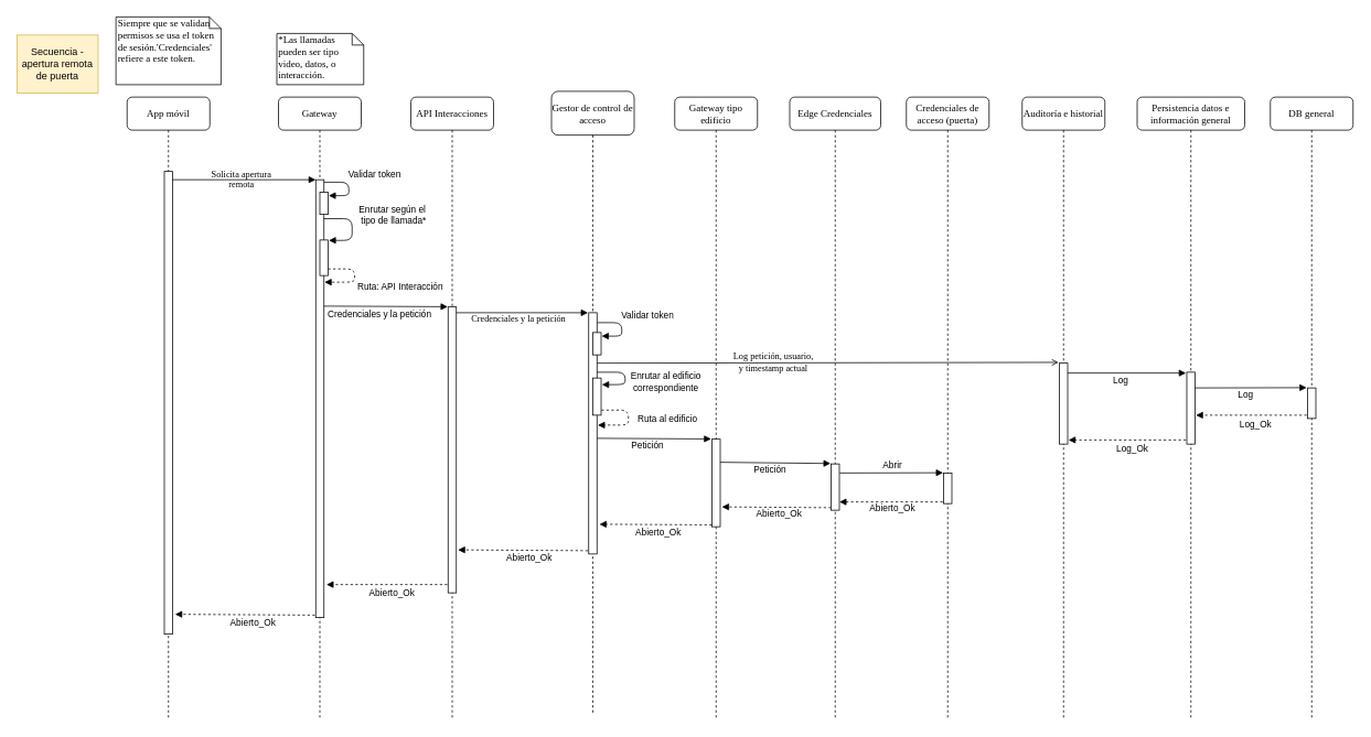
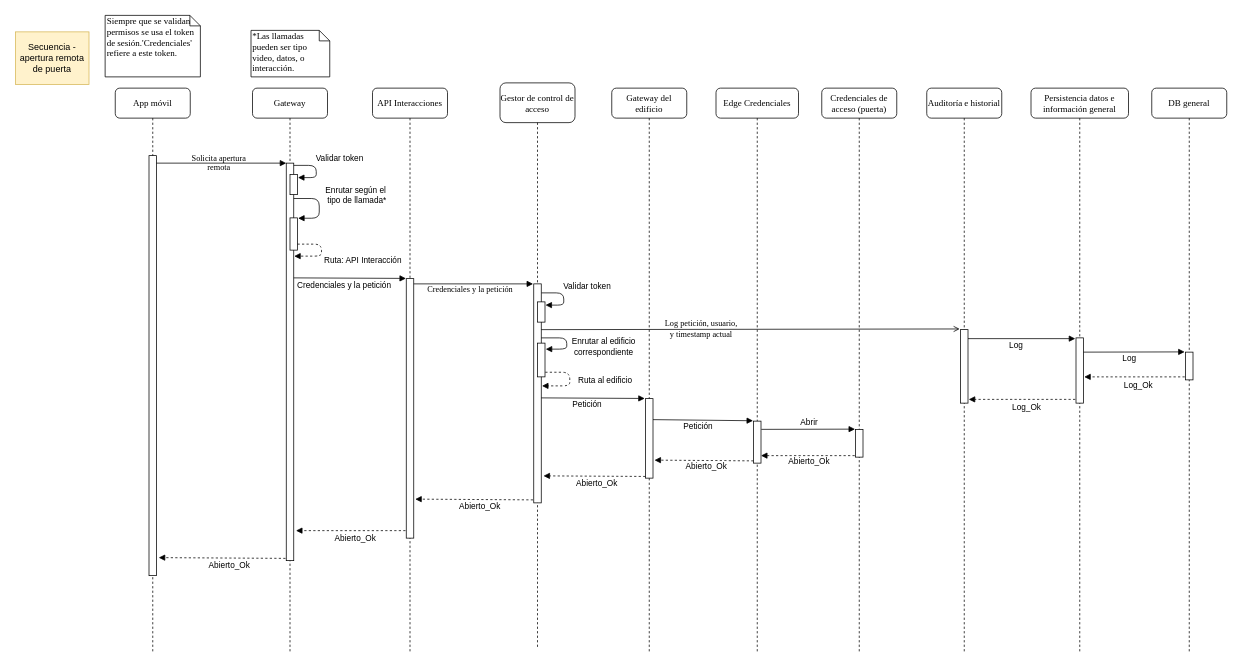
- <mxCell id="10" value="Gateway tipo edificio" style="shape=umlLifeline;perimeter=lifelinePerimeter;whiteSpace=wrap;html=1;container=1;collapsible=0;recursiveResize=0;outlineConnect=0;rounded=1;shadow=0;comic=0;labelBackgroundColor=none;strokeWidth=1;fontFamily=Verdana;fontSize=12;align=center;" parent="1" vertex="1"><mxGeometry x="815" y="117" width="100" height="753" as="geometry" /></mxCell>
+ <mxCell id="10" value="Gateway del edificio" style="shape=umlLifeline;perimeter=lifelinePerimeter;whiteSpace=wrap;html=1;container=1;collapsible=0;recursiveResize=0;outlineConnect=0;rounded=1;shadow=0;comic=0;labelBackgroundColor=none;strokeWidth=1;fontFamily=Verdana;fontSize=12;align=center;" parent="1" vertex="1"><mxGeometry x="815" y="117" width="100" height="753" as="geometry" /></mxCell>
